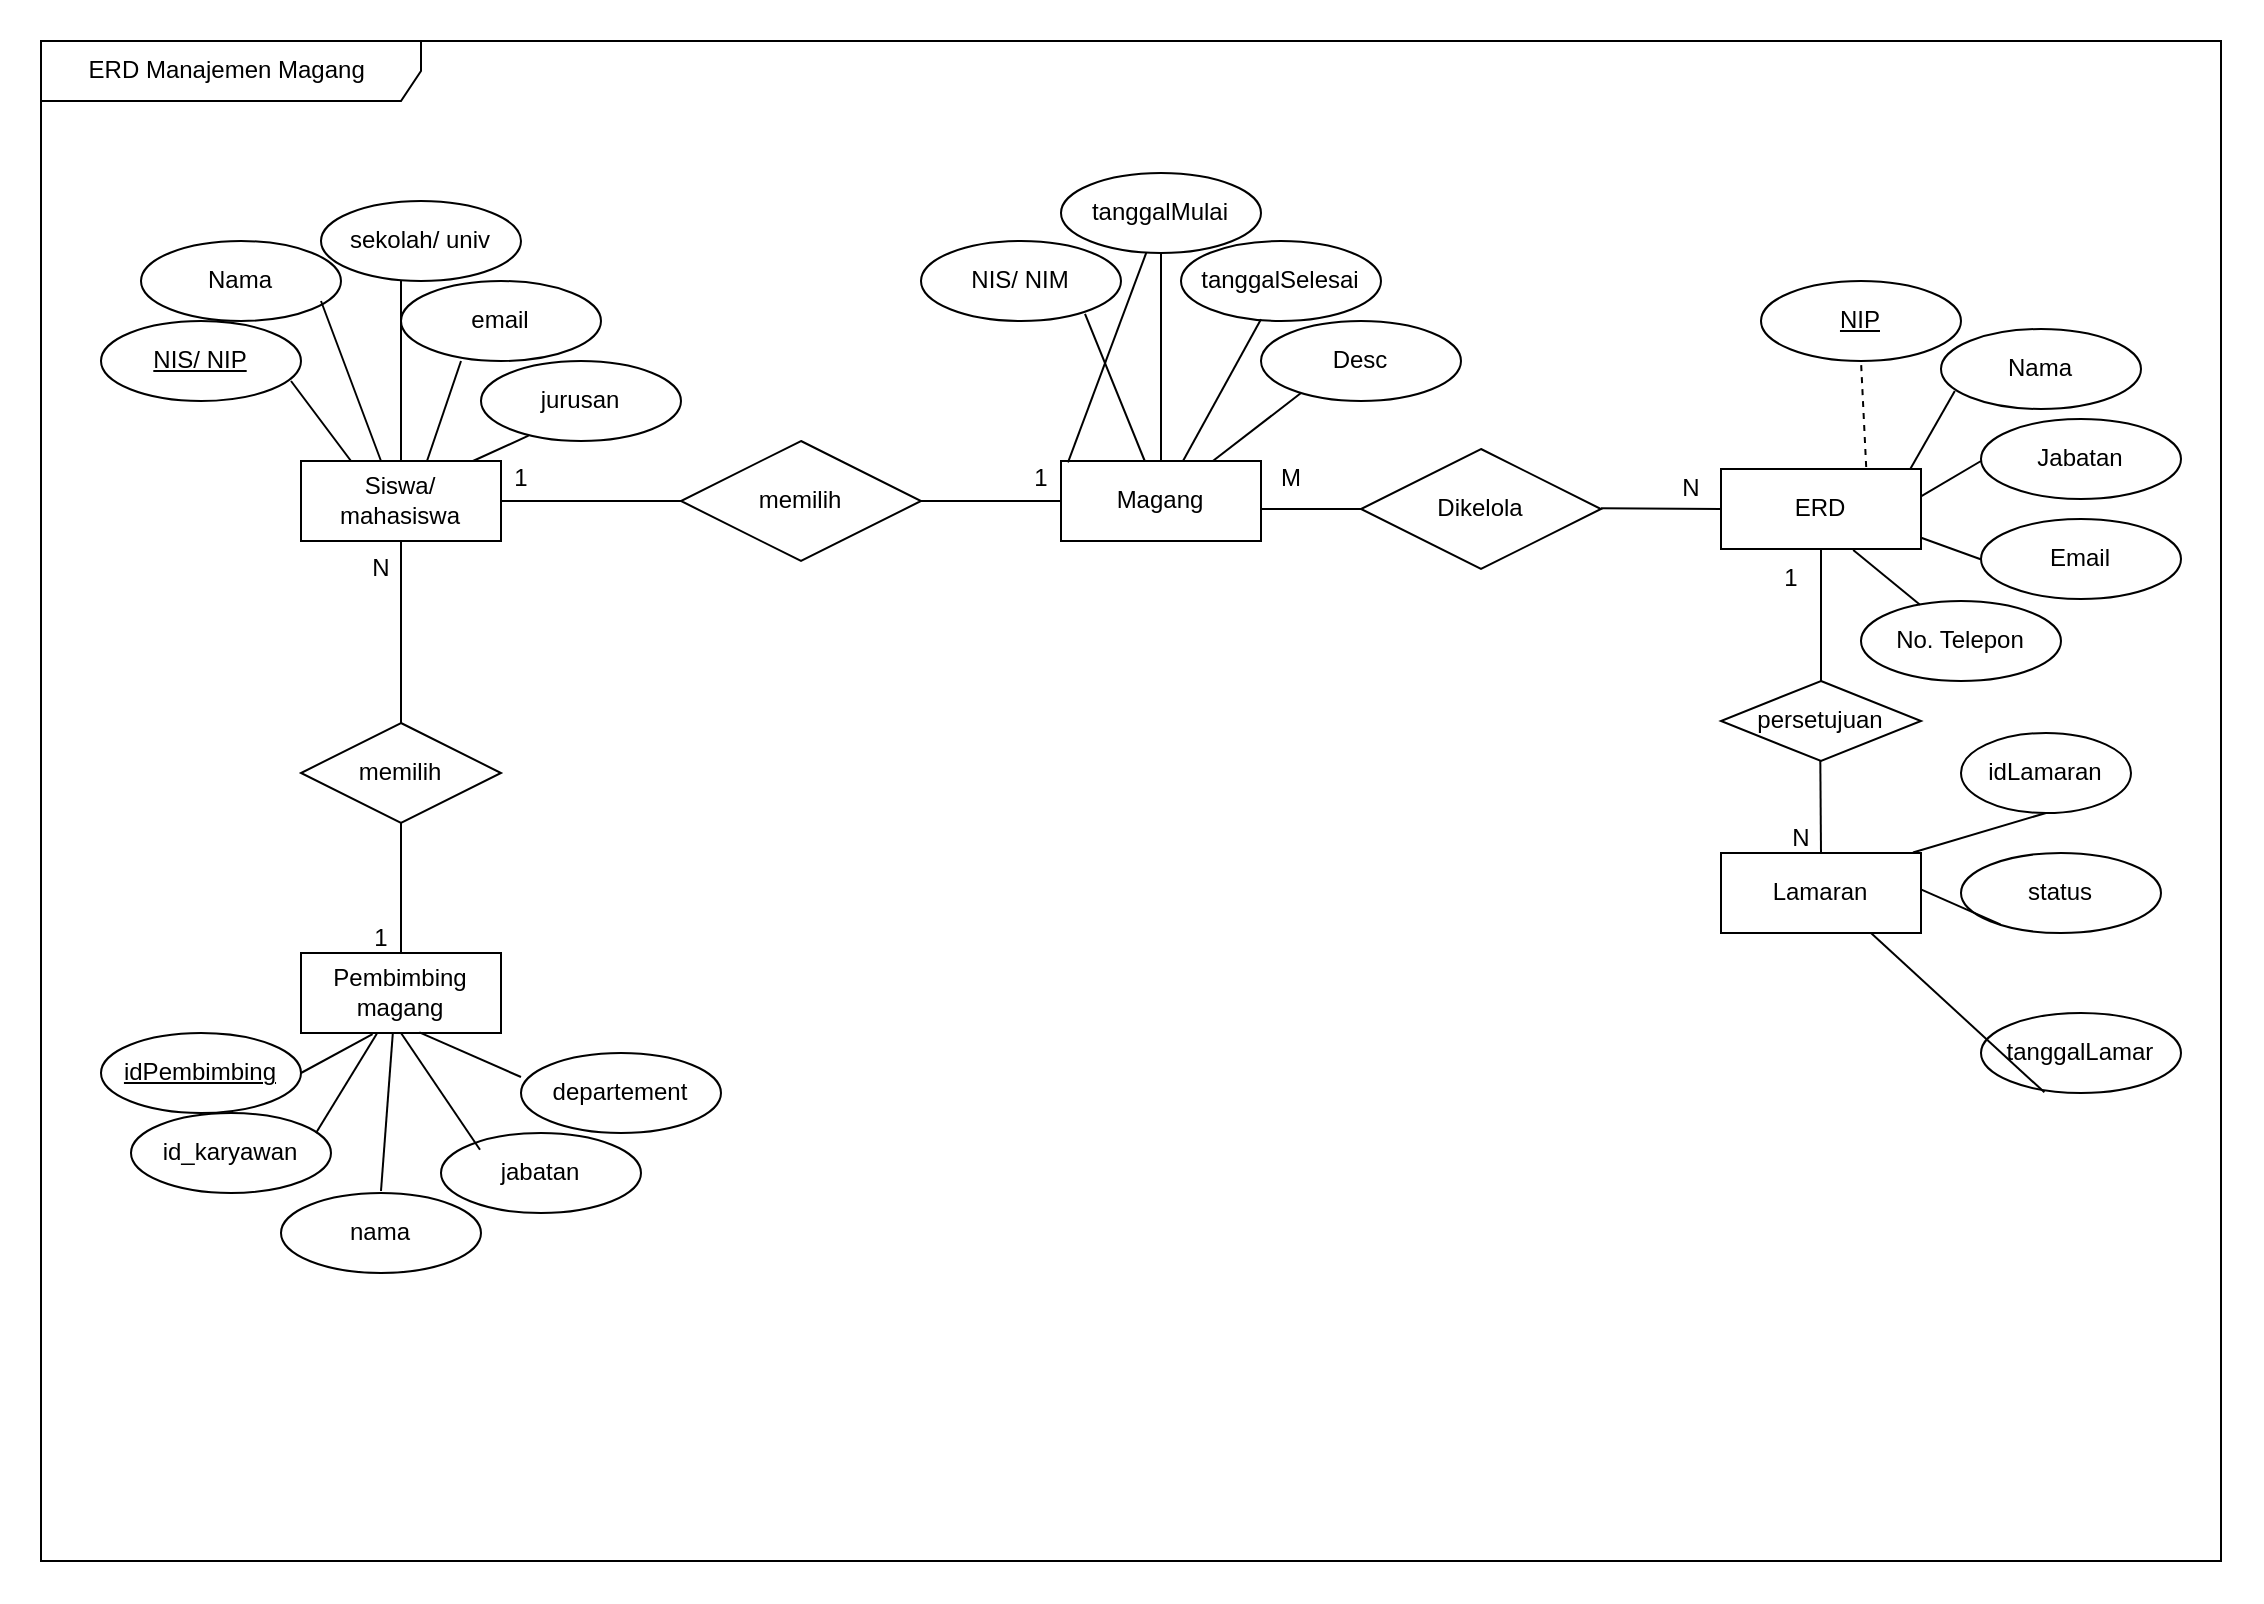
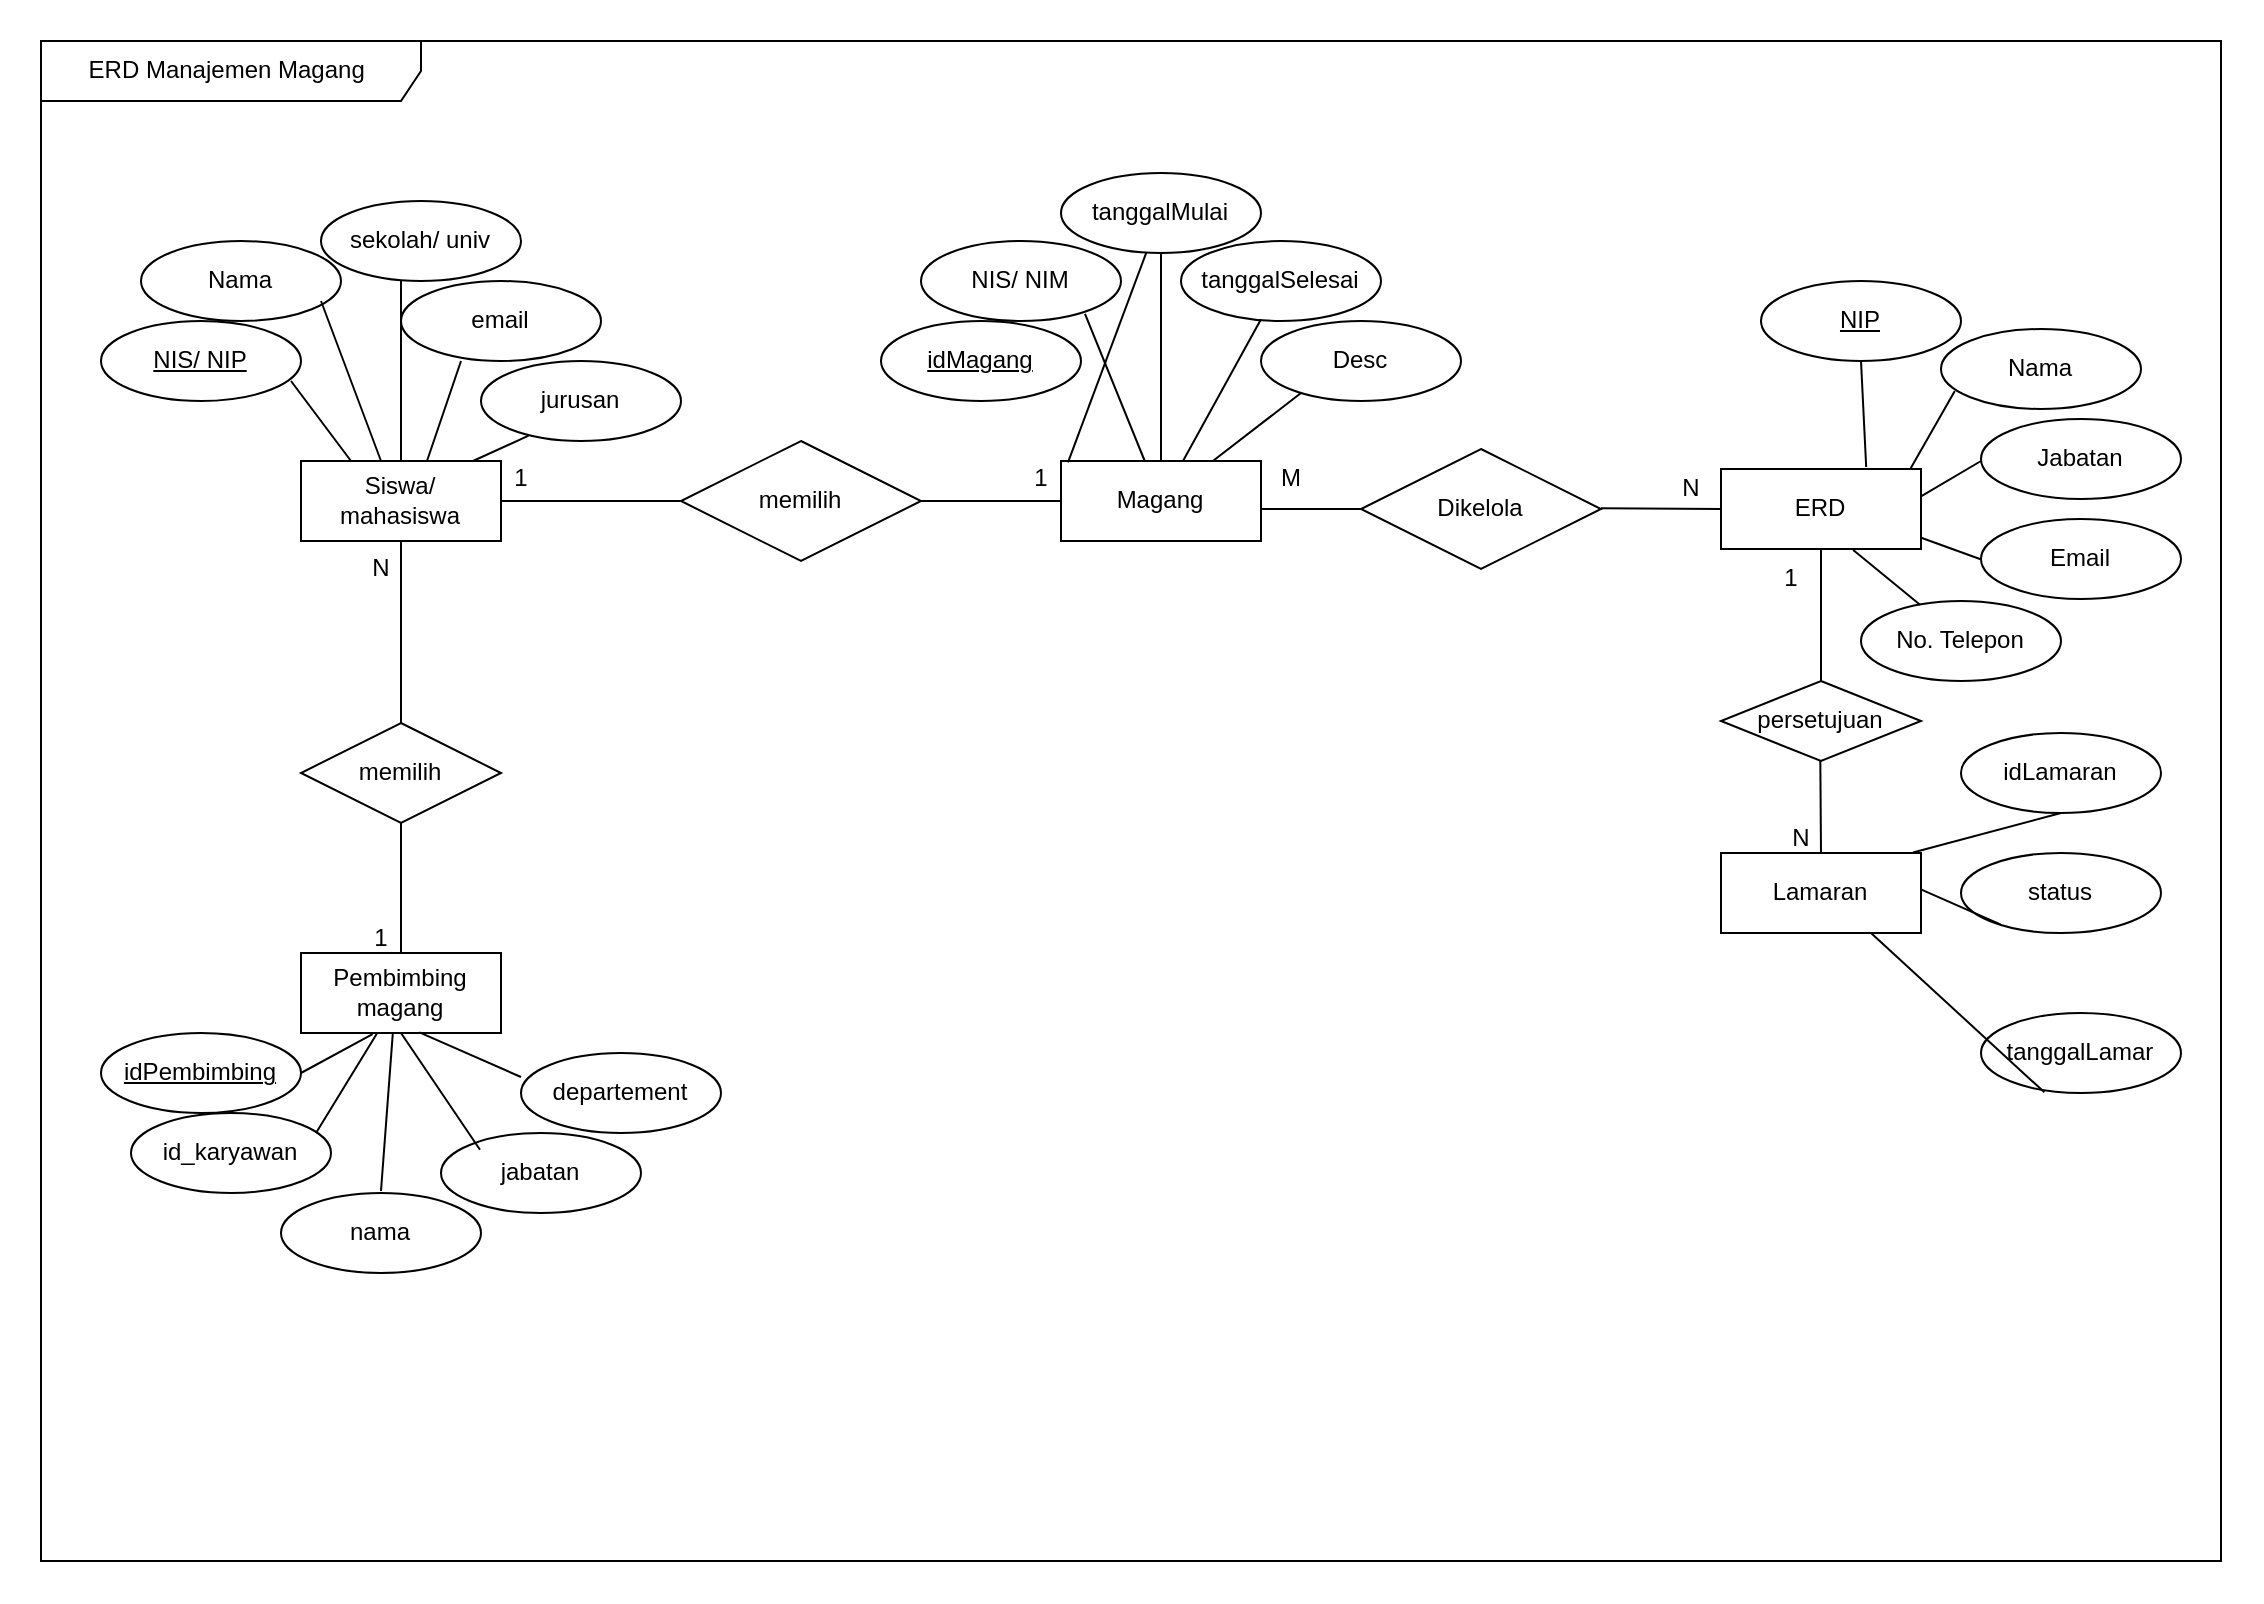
+ <mxCell id="30" value="idMagang" style="ellipse;whiteSpace=wrap;html=1;align=center;fontStyle=4;" parent="1" vertex="1"><mxGeometry x="440" y="160" width="100" height="40" as="geometry" /></mxCell>
- <mxCell id="33" value="" style="endArrow=none;html=1;rounded=0;exitX=0.726;exitY=-0.025;exitDx=0;exitDy=0;entryX=0.5;entryY=1;entryDx=0;entryDy=0;exitPerimeter=0;dashed=1;" parent="1" source="25" edge="1" target="29"><mxGeometry width="50" height="50" relative="1" as="geometry"><mxPoint x="910" y="230" as="sourcePoint" /><mxPoint x="909.89" y="170.06" as="targetPoint" /></mxGeometry></mxCell>
+ <mxCell id="33" value="" style="endArrow=none;html=1;rounded=0;exitX=0.726;exitY=-0.025;exitDx=0;exitDy=0;entryX=0.5;entryY=1;entryDx=0;entryDy=0;exitPerimeter=0;" parent="1" source="25" edge="1" target="29"><mxGeometry width="50" height="50" relative="1" as="geometry"><mxPoint x="910" y="230" as="sourcePoint" /><mxPoint x="909.89" y="170.06" as="targetPoint" /></mxGeometry></mxCell>
- <mxCell id="17" value="idLamaran" style="ellipse;whiteSpace=wrap;html=1;align=center;" parent="1" vertex="1"><mxGeometry x="980" y="366" width="85" height="40" as="geometry" /></mxCell>
+ <mxCell id="17" value="idLamaran" style="ellipse;whiteSpace=wrap;html=1;align=center;" parent="1" vertex="1"><mxGeometry x="980" y="366" width="100" height="40" as="geometry" /></mxCell>
